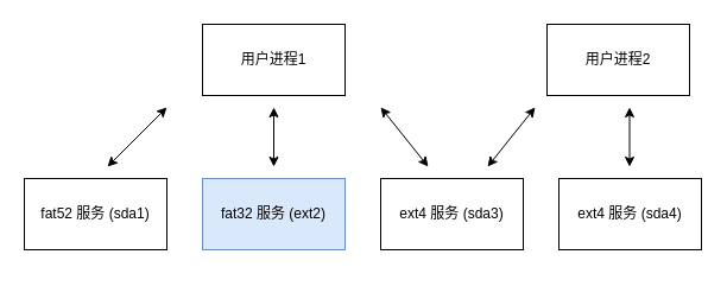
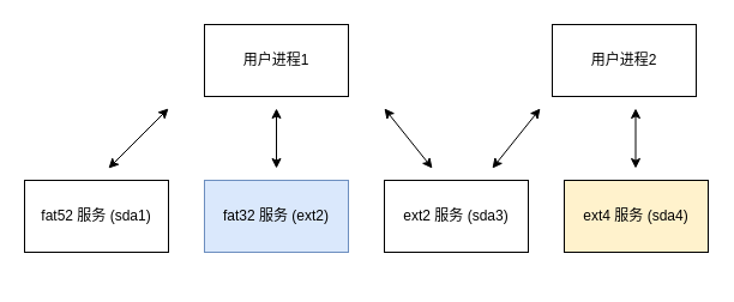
- <mxCell id="5" value="ext4 服务 (sda3)" style="rounded=0;whiteSpace=wrap;html=1;" vertex="1" parent="1"><mxGeometry x="320" y="150" width="120" height="60" as="geometry" /></mxCell>
+ <mxCell id="5" value="ext2 服务 (sda3)" style="rounded=0;whiteSpace=wrap;html=1;" vertex="1" parent="1"><mxGeometry x="320" y="150" width="120" height="60" as="geometry" /></mxCell>
- <mxCell id="12" value="ext4 服务 (sda4)" style="rounded=0;whiteSpace=wrap;html=1;" vertex="1" parent="1"><mxGeometry x="470" y="150" width="120" height="60" as="geometry" /></mxCell>
+ <mxCell id="12" value="ext4 服务 (sda4)" style="rounded=0;whiteSpace=wrap;html=1;fillColor=#fff2cc;" vertex="1" parent="1"><mxGeometry x="470" y="150" width="120" height="60" as="geometry" /></mxCell>
